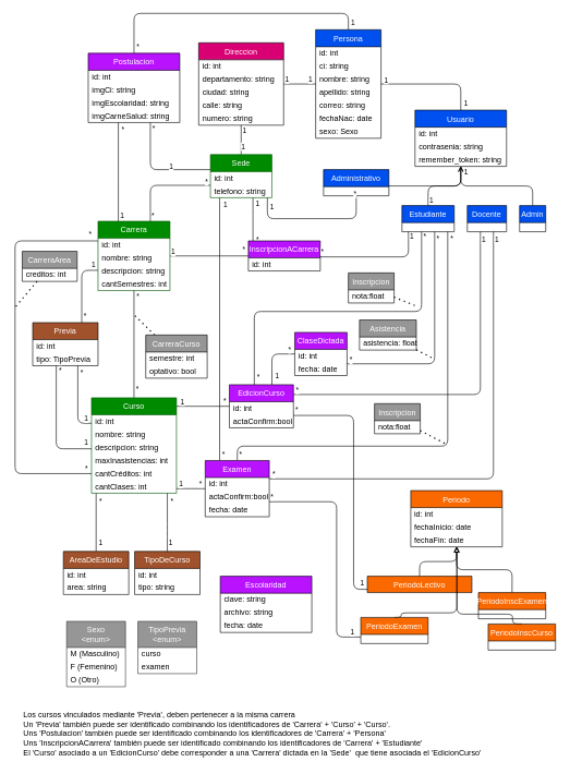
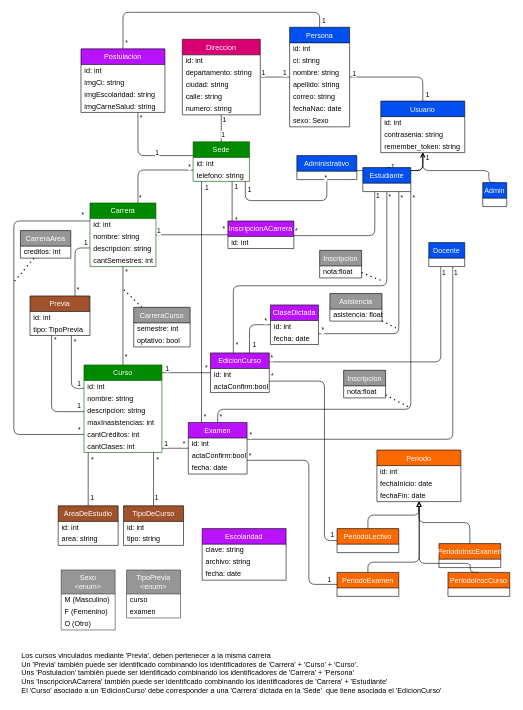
- <mxCell id="41" style="edgeStyle=orthogonalEdgeStyle;rounded=1;orthogonalLoop=1;jettySize=auto;html=1;endArrow=none;endFill=0;" parent="1" source="44" target="93" edge="1"><mxGeometry relative="1" as="geometry"><Array as="points"><mxPoint x="179.95" y="261" /><mxPoint x="179.95" y="261" /></Array><mxPoint x="152.95" y="211" as="sourcePoint" /><mxPoint x="136.95" y="-56" as="targetPoint" /></mxGeometry></mxCell>
- <mxCell id="42" value="1" style="edgeLabel;html=1;align=center;verticalAlign=middle;resizable=0;points=[];" parent="41" vertex="1" connectable="0"><mxGeometry x="0.96" y="1" relative="1" as="geometry"><mxPoint x="4" y="-6" as="offset" /></mxGeometry></mxCell>
- <mxCell id="43" value="*" style="edgeLabel;html=1;align=center;verticalAlign=middle;resizable=0;points=[];" parent="41" vertex="1" connectable="0"><mxGeometry x="-0.96" relative="1" as="geometry"><mxPoint x="6.0" y="6.8" as="offset" /></mxGeometry></mxCell>
- <mxCell id="86" value="Estudiante" style="swimlane;fontStyle=0;childLayout=stackLayout;horizontal=1;startSize=26;horizontalStack=0;resizeParent=1;resizeParentMax=0;resizeLast=0;collapsible=1;marginBottom=0;fillColor=#0050EF;fontColor=#FCFCFC;" parent="1" vertex="1"><mxGeometry x="613.95" y="314" width="80" height="40" as="geometry"><mxRectangle x="110" y="70" width="70" height="26" as="alternateBounds" /></mxGeometry></mxCell>
+ <mxCell id="86" value="Estudiante" style="swimlane;fontStyle=0;childLayout=stackLayout;horizontal=1;startSize=26;horizontalStack=0;resizeParent=1;resizeParentMax=0;resizeLast=0;collapsible=1;marginBottom=0;fillColor=#0050EF;fontColor=#FCFCFC;" parent="1" vertex="1"><mxGeometry x="603.95" y="279" width="80" height="40" as="geometry"><mxRectangle x="110" y="70" width="70" height="26" as="alternateBounds" /></mxGeometry></mxCell>
- <mxCell id="14" value="Docente" style="swimlane;fontStyle=0;childLayout=stackLayout;horizontal=1;startSize=26;horizontalStack=0;resizeParent=1;resizeParentMax=0;resizeLast=0;collapsible=1;marginBottom=0;fillColor=#0050EF;fontColor=#FCFCFC;" parent="1" vertex="1"><mxGeometry x="713.95" y="314" width="60" height="40" as="geometry"><mxRectangle x="110" y="70" width="70" height="26" as="alternateBounds" /></mxGeometry></mxCell>
+ <mxCell id="14" value="Docente" style="swimlane;fontStyle=0;childLayout=stackLayout;horizontal=1;startSize=26;horizontalStack=0;resizeParent=1;resizeParentMax=0;resizeLast=0;collapsible=1;marginBottom=0;fillColor=#0050EF;fontColor=#FCFCFC;" parent="1" vertex="1"><mxGeometry x="713.95" y="404" width="60" height="40" as="geometry"><mxRectangle x="110" y="70" width="70" height="26" as="alternateBounds" /></mxGeometry></mxCell>
- <mxCell id="17" value="Admin" style="swimlane;fontStyle=0;childLayout=stackLayout;horizontal=1;startSize=26;horizontalStack=0;resizeParent=1;resizeParentMax=0;resizeLast=0;collapsible=1;marginBottom=0;fillColor=#0050EF;fontColor=#FCFCFC;" parent="1" vertex="1"><mxGeometry x="793.95" y="314" width="40" height="40" as="geometry"><mxRectangle x="110" y="70" width="70" height="26" as="alternateBounds" /></mxGeometry></mxCell>
+ <mxCell id="17" value="Admin" style="swimlane;fontStyle=0;childLayout=stackLayout;horizontal=1;startSize=26;horizontalStack=0;resizeParent=1;resizeParentMax=0;resizeLast=0;collapsible=1;marginBottom=0;fillColor=#0050EF;fontColor=#FCFCFC;" parent="1" vertex="1"><mxGeometry x="803.95" y="304" width="40" height="40" as="geometry"><mxRectangle x="110" y="70" width="70" height="26" as="alternateBounds" /></mxGeometry></mxCell>
- <mxCell id="70" value="PeriodoLectivo" style="swimlane;fontStyle=0;childLayout=stackLayout;horizontal=1;startSize=26;horizontalStack=0;resizeParent=1;resizeParentMax=0;resizeLast=0;collapsible=1;marginBottom=0;fillColor=#FA6800;fontColor=#FFFFFF;" parent="1" vertex="1"><mxGeometry x="560.95" y="881" width="160" height="25" as="geometry"><mxRectangle x="110" y="70" width="70" height="26" as="alternateBounds" /></mxGeometry></mxCell>
+ <mxCell id="70" value="PeriodoLectivo" style="swimlane;fontStyle=0;childLayout=stackLayout;horizontal=1;startSize=26;horizontalStack=0;resizeParent=1;resizeParentMax=0;resizeLast=0;collapsible=1;marginBottom=0;fillColor=#FA6800;fontColor=#FFFFFF;" parent="1" vertex="1"><mxGeometry x="560.95" y="881" width="103" height="40" as="geometry"><mxRectangle x="110" y="70" width="70" height="26" as="alternateBounds" /></mxGeometry></mxCell>
- <mxCell id="72" value="PeriodoExamen" style="swimlane;fontStyle=0;childLayout=stackLayout;horizontal=1;startSize=26;horizontalStack=0;resizeParent=1;resizeParentMax=0;resizeLast=0;collapsible=1;marginBottom=0;fillColor=#FA6800;fontColor=#FFFFFF;" parent="1" vertex="1"><mxGeometry x="550.95" y="944" width="103" height="40" as="geometry"><mxRectangle x="110" y="70" width="70" height="26" as="alternateBounds" /></mxGeometry></mxCell>
+ <mxCell id="72" value="PeriodoExamen" style="swimlane;fontStyle=0;childLayout=stackLayout;horizontal=1;startSize=26;horizontalStack=0;resizeParent=1;resizeParentMax=0;resizeLast=0;collapsible=1;marginBottom=0;fillColor=#FA6800;fontColor=#FFFFFF;" parent="1" vertex="1"><mxGeometry x="560.95" y="954" width="103" height="40" as="geometry"><mxRectangle x="110" y="70" width="70" height="26" as="alternateBounds" /></mxGeometry></mxCell>
